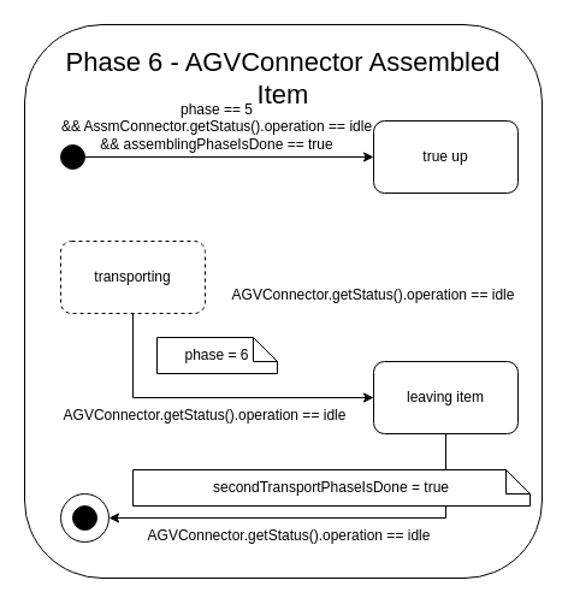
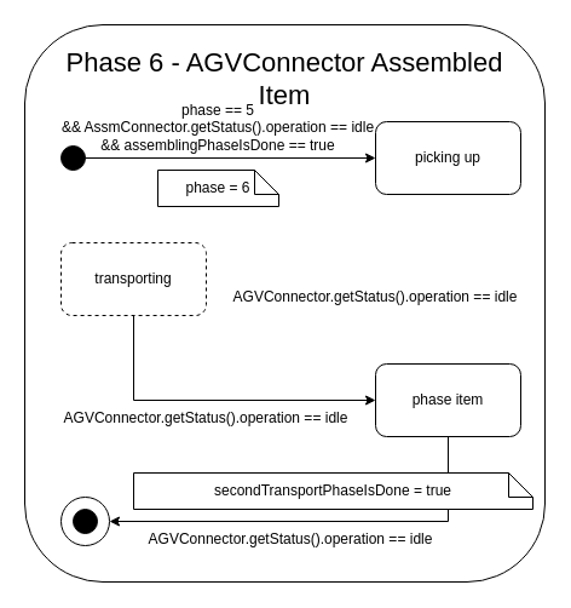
- <mxCell id="5" value="true up" style="rounded=1;whiteSpace=wrap;html=1;" vertex="1" parent="1"><mxGeometry x="310" y="100" width="120" height="60" as="geometry" /></mxCell>
+ <mxCell id="5" value="picking up" style="rounded=1;whiteSpace=wrap;html=1;" vertex="1" parent="1"><mxGeometry x="310" y="100" width="120" height="60" as="geometry" /></mxCell>
- <mxCell id="11" value="phase = 6" style="shape=note;size=20;whiteSpace=wrap;html=1;" vertex="1" parent="1"><mxGeometry x="130" y="280" width="100" height="30" as="geometry" /></mxCell>
+ <mxCell id="11" value="phase = 6" style="shape=note;size=20;whiteSpace=wrap;html=1;" vertex="1" parent="1"><mxGeometry x="130" y="140" width="100" height="30" as="geometry" /></mxCell>
- <mxCell id="13" value="leaving item" style="rounded=1;whiteSpace=wrap;html=1;" vertex="1" parent="1"><mxGeometry x="310" y="300" width="120" height="60" as="geometry" /></mxCell>
+ <mxCell id="13" value="phase item" style="rounded=1;whiteSpace=wrap;html=1;" vertex="1" parent="1"><mxGeometry x="310" y="300" width="120" height="60" as="geometry" /></mxCell>
